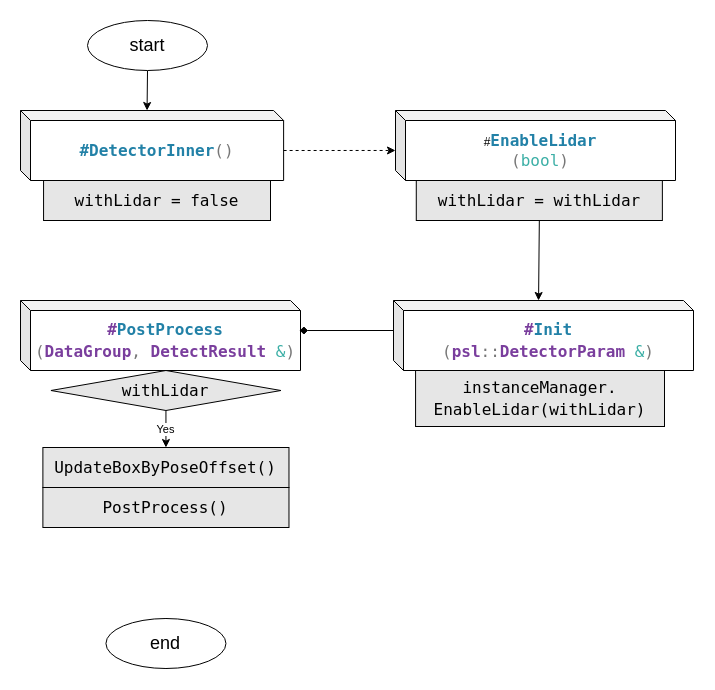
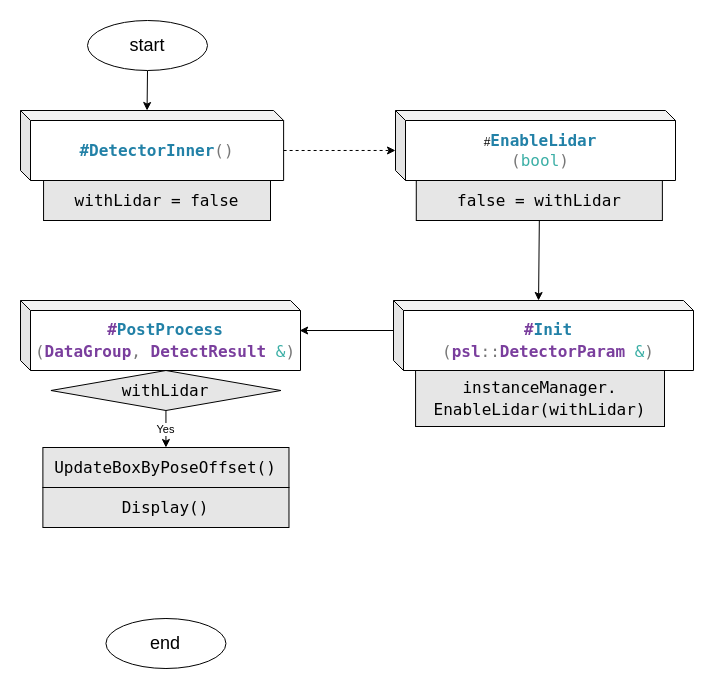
- <mxCell id="7" value="&lt;span style=&quot;font-family: &amp;quot;droid sans mono&amp;quot;, &amp;quot;monospace&amp;quot;, &amp;quot;monospace&amp;quot;, &amp;quot;droid sans fallback&amp;quot;, &amp;quot;droid sans mono&amp;quot;, &amp;quot;monospace&amp;quot;, monospace; font-size: 16px;&quot;&gt;withLidar&lt;/span&gt;&lt;span style=&quot;font-family: &amp;quot;droid sans mono&amp;quot;, &amp;quot;monospace&amp;quot;, &amp;quot;monospace&amp;quot;, &amp;quot;droid sans fallback&amp;quot;, &amp;quot;droid sans mono&amp;quot;, &amp;quot;monospace&amp;quot;, monospace; font-size: 16px;&quot;&gt; &lt;/span&gt;&lt;span style=&quot;font-family: &amp;quot;droid sans mono&amp;quot;, &amp;quot;monospace&amp;quot;, &amp;quot;monospace&amp;quot;, &amp;quot;droid sans fallback&amp;quot;, &amp;quot;droid sans mono&amp;quot;, &amp;quot;monospace&amp;quot;, monospace; font-size: 16px;&quot;&gt;=&lt;/span&gt;&lt;span style=&quot;font-family: &amp;quot;droid sans mono&amp;quot;, &amp;quot;monospace&amp;quot;, &amp;quot;monospace&amp;quot;, &amp;quot;droid sans fallback&amp;quot;, &amp;quot;droid sans mono&amp;quot;, &amp;quot;monospace&amp;quot;, monospace; font-size: 16px;&quot;&gt; withLidar&lt;/span&gt;" style="rounded=0;whiteSpace=wrap;html=1;labelBackgroundColor=none;fillColor=#E6E6E6;fontColor=#000000;fontStyle=0" parent="5" vertex="1"><mxGeometry x="20.781" y="70" width="246.094" height="40" as="geometry" /></mxCell>
+ <mxCell id="7" value="&lt;span style=&quot;font-family: &amp;quot;droid sans mono&amp;quot;, &amp;quot;monospace&amp;quot;, &amp;quot;monospace&amp;quot;, &amp;quot;droid sans fallback&amp;quot;, &amp;quot;droid sans mono&amp;quot;, &amp;quot;monospace&amp;quot;, monospace; font-size: 16px;&quot;&gt;false&lt;/span&gt;&lt;span style=&quot;font-family: &amp;quot;droid sans mono&amp;quot;, &amp;quot;monospace&amp;quot;, &amp;quot;monospace&amp;quot;, &amp;quot;droid sans fallback&amp;quot;, &amp;quot;droid sans mono&amp;quot;, &amp;quot;monospace&amp;quot;, monospace; font-size: 16px;&quot;&gt; &lt;/span&gt;&lt;span style=&quot;font-family: &amp;quot;droid sans mono&amp;quot;, &amp;quot;monospace&amp;quot;, &amp;quot;monospace&amp;quot;, &amp;quot;droid sans fallback&amp;quot;, &amp;quot;droid sans mono&amp;quot;, &amp;quot;monospace&amp;quot;, monospace; font-size: 16px;&quot;&gt;=&lt;/span&gt;&lt;span style=&quot;font-family: &amp;quot;droid sans mono&amp;quot;, &amp;quot;monospace&amp;quot;, &amp;quot;monospace&amp;quot;, &amp;quot;droid sans fallback&amp;quot;, &amp;quot;droid sans mono&amp;quot;, &amp;quot;monospace&amp;quot;, monospace; font-size: 16px;&quot;&gt; withLidar&lt;/span&gt;" style="rounded=0;whiteSpace=wrap;html=1;labelBackgroundColor=none;fillColor=#E6E6E6;fontColor=#000000;fontStyle=0" parent="5" vertex="1"><mxGeometry x="20.781" y="70" width="246.094" height="40" as="geometry" /></mxCell>
- <mxCell id="22" style="edgeStyle=none;html=1;exitX=0;exitY=0;exitDx=0;exitDy=30;exitPerimeter=0;entryX=0.997;entryY=0.429;entryDx=0;entryDy=0;entryPerimeter=0;endArrow=diamond;" edge="1" parent="1" source="19" target="14"><mxGeometry relative="1" as="geometry" /></mxCell>
+ <mxCell id="22" style="edgeStyle=none;html=1;exitX=0;exitY=0;exitDx=0;exitDy=30;exitPerimeter=0;entryX=0.997;entryY=0.429;entryDx=0;entryDy=0;entryPerimeter=0;" edge="1" parent="1" source="19" target="14"><mxGeometry relative="1" as="geometry" /></mxCell>
- <mxCell id="17" value="&lt;div style=&quot;font-family: &amp;#34;droid sans mono&amp;#34; , &amp;#34;monospace&amp;#34; , &amp;#34;monospace&amp;#34; , &amp;#34;droid sans fallback&amp;#34; , &amp;#34;droid sans mono&amp;#34; , &amp;#34;monospace&amp;#34; , monospace ; font-size: 16px ; line-height: 22px&quot;&gt;&lt;div style=&quot;font-family: &amp;#34;droid sans mono&amp;#34; , &amp;#34;monospace&amp;#34; , &amp;#34;monospace&amp;#34; , &amp;#34;droid sans fallback&amp;#34; , &amp;#34;droid sans mono&amp;#34; , &amp;#34;monospace&amp;#34; , monospace ; line-height: 22px&quot;&gt;&lt;span&gt;PostProcess()&lt;/span&gt;&lt;/div&gt;&lt;/div&gt;" style="rounded=0;whiteSpace=wrap;html=1;labelBackgroundColor=none;fillColor=#E6E6E6;fontColor=default;fontStyle=0;" parent="12" vertex="1"><mxGeometry x="22.391" y="187" width="246.094" height="40" as="geometry" /></mxCell>
+ <mxCell id="17" value="&lt;div style=&quot;font-family: &amp;#34;droid sans mono&amp;#34; , &amp;#34;monospace&amp;#34; , &amp;#34;monospace&amp;#34; , &amp;#34;droid sans fallback&amp;#34; , &amp;#34;droid sans mono&amp;#34; , &amp;#34;monospace&amp;#34; , monospace ; font-size: 16px ; line-height: 22px&quot;&gt;&lt;div style=&quot;font-family: &amp;#34;droid sans mono&amp;#34; , &amp;#34;monospace&amp;#34; , &amp;#34;monospace&amp;#34; , &amp;#34;droid sans fallback&amp;#34; , &amp;#34;droid sans mono&amp;#34; , &amp;#34;monospace&amp;#34; , monospace ; line-height: 22px&quot;&gt;&lt;span&gt;Display()&lt;/span&gt;&lt;/div&gt;&lt;/div&gt;" style="rounded=0;whiteSpace=wrap;html=1;labelBackgroundColor=none;fillColor=#E6E6E6;fontColor=default;fontStyle=0;" parent="12" vertex="1"><mxGeometry x="22.391" y="187" width="246.094" height="40" as="geometry" /></mxCell>
